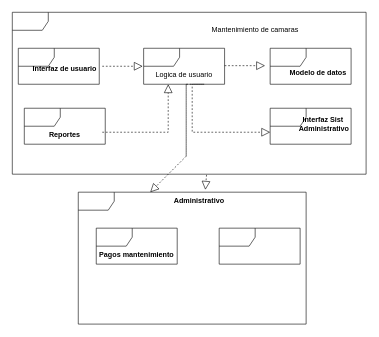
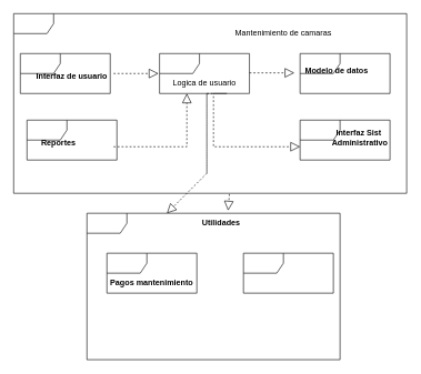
- <mxCell id="22" value="Modelo de datos&#10;" style="text;align=center;fontStyle=1;verticalAlign=middle;spacingLeft=3;spacingRight=3;strokeColor=none;rotatable=0;points=[[0,0.5],[1,0.5]];portConstraint=eastwest;" vertex="1" parent="1"><mxGeometry x="490" y="114" width="80" height="26" as="geometry" /></mxCell>
+ <mxCell id="22" value="Modelo de datos&#10;" style="text;align=center;fontStyle=1;verticalAlign=middle;spacingLeft=3;spacingRight=3;strokeColor=none;rotatable=0;points=[[0,0.5],[1,0.5]];portConstraint=eastwest;" vertex="1" parent="1"><mxGeometry x="465" y="99" width="80" height="26" as="geometry" /></mxCell>
- <mxCell id="23" value="Reportes" style="text;align=center;fontStyle=1;verticalAlign=middle;spacingLeft=3;spacingRight=3;strokeColor=none;rotatable=0;points=[[0,0.5],[1,0.5]];portConstraint=eastwest;" vertex="1" parent="1"><mxGeometry x="67.5" y="210" width="80" height="26" as="geometry" /></mxCell>
+ <mxCell id="23" value="Reportes" style="text;align=center;fontStyle=1;verticalAlign=middle;spacingLeft=3;spacingRight=3;strokeColor=none;rotatable=0;points=[[0,0.5],[1,0.5]];portConstraint=eastwest;" vertex="1" parent="1"><mxGeometry x="47.5" y="200" width="80" height="26" as="geometry" /></mxCell>
- <mxCell id="15" value="Administrativo" style="text;align=center;fontStyle=1;verticalAlign=middle;spacingLeft=3;spacingRight=3;strokeColor=none;rotatable=0;points=[[0,0.5],[1,0.5]];portConstraint=eastwest;" vertex="1" parent="1"><mxGeometry x="260" y="320" width="143.5" height="26" as="geometry" /></mxCell>
+ <mxCell id="15" value="Utilidades" style="text;align=center;fontStyle=1;verticalAlign=middle;spacingLeft=3;spacingRight=3;strokeColor=none;rotatable=0;points=[[0,0.5],[1,0.5]];portConstraint=eastwest;" vertex="1" parent="1"><mxGeometry x="260" y="320" width="143.5" height="26" as="geometry" /></mxCell>
